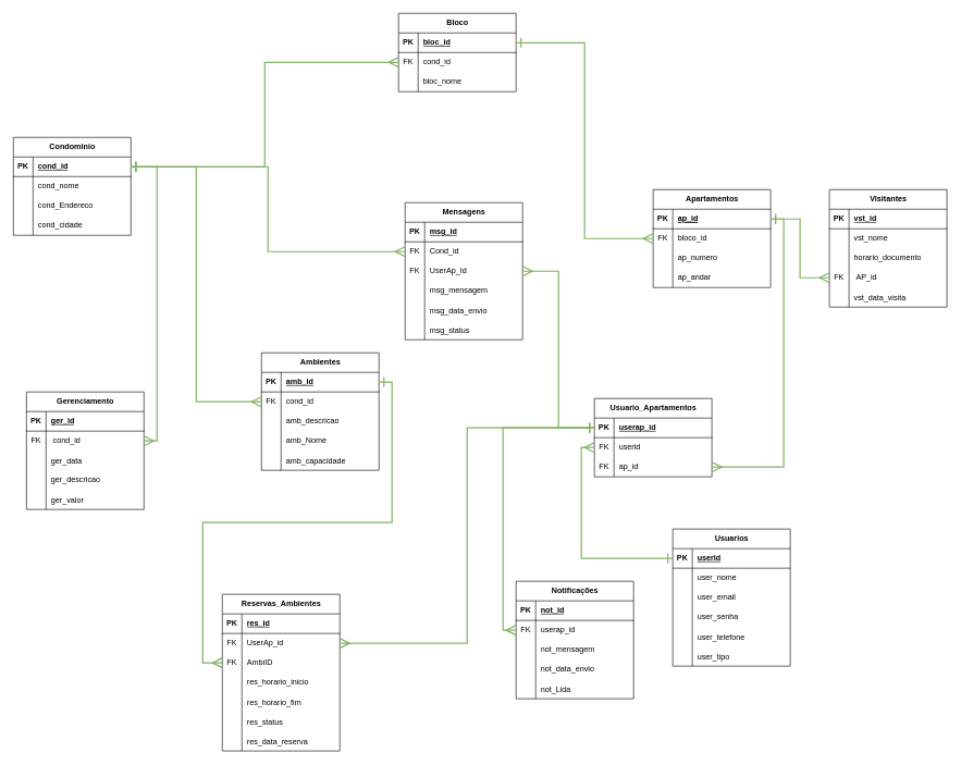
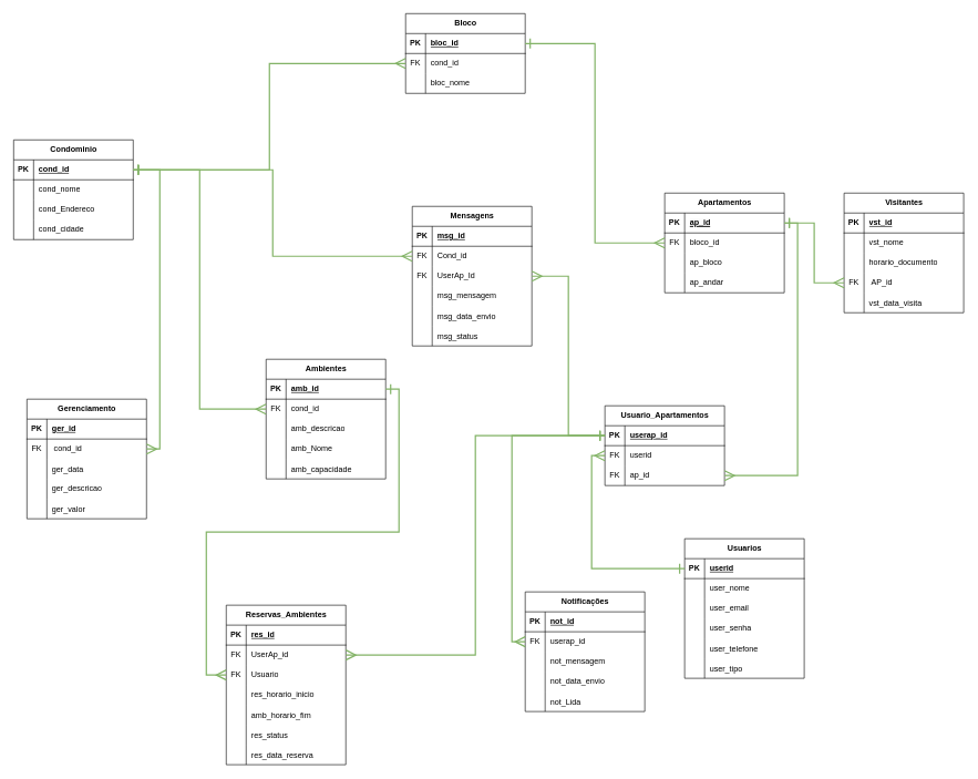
- <mxCell id="107" value="ap_numero&lt;span style=&quot;white-space: pre;&quot;&gt;&#09;&lt;/span&gt;" style="shape=partialRectangle;connectable=0;fillColor=none;top=0;left=0;bottom=0;right=0;align=left;spacingLeft=6;overflow=hidden;whiteSpace=wrap;html=1;" parent="105" vertex="1"><mxGeometry x="30" width="150" height="30" as="geometry"><mxRectangle width="150" height="30" as="alternateBounds" /></mxGeometry></mxCell>
+ <mxCell id="107" value="ap_bloco&lt;span style=&quot;white-space: pre;&quot;&gt;&#09;&lt;/span&gt;" style="shape=partialRectangle;connectable=0;fillColor=none;top=0;left=0;bottom=0;right=0;align=left;spacingLeft=6;overflow=hidden;whiteSpace=wrap;html=1;" parent="105" vertex="1"><mxGeometry x="30" width="150" height="30" as="geometry"><mxRectangle width="150" height="30" as="alternateBounds" /></mxGeometry></mxCell>
- <mxCell id="66" value="AmbiID" style="shape=partialRectangle;connectable=0;fillColor=none;top=0;left=0;bottom=0;right=0;align=left;spacingLeft=6;overflow=hidden;whiteSpace=wrap;html=1;" parent="64" vertex="1"><mxGeometry x="30" width="150" height="30" as="geometry"><mxRectangle width="150" height="30" as="alternateBounds" /></mxGeometry></mxCell>
+ <mxCell id="66" value="Usuario" style="shape=partialRectangle;connectable=0;fillColor=none;top=0;left=0;bottom=0;right=0;align=left;spacingLeft=6;overflow=hidden;whiteSpace=wrap;html=1;" parent="64" vertex="1"><mxGeometry x="30" width="150" height="30" as="geometry"><mxRectangle width="150" height="30" as="alternateBounds" /></mxGeometry></mxCell>
- <mxCell id="72" value="res_horario_fim" style="shape=partialRectangle;connectable=0;fillColor=none;top=0;left=0;bottom=0;right=0;align=left;spacingLeft=6;overflow=hidden;" parent="70" vertex="1"><mxGeometry x="30" width="150" height="30" as="geometry"><mxRectangle width="150" height="30" as="alternateBounds" /></mxGeometry></mxCell>
+ <mxCell id="72" value="amb_horario_fim" style="shape=partialRectangle;connectable=0;fillColor=none;top=0;left=0;bottom=0;right=0;align=left;spacingLeft=6;overflow=hidden;" parent="70" vertex="1"><mxGeometry x="30" width="150" height="30" as="geometry"><mxRectangle width="150" height="30" as="alternateBounds" /></mxGeometry></mxCell>
